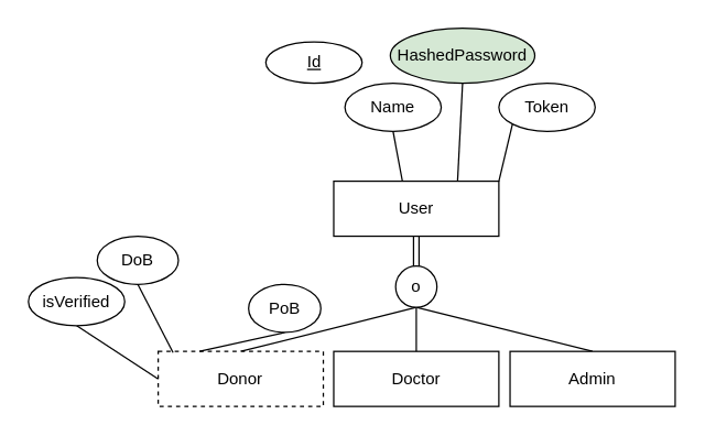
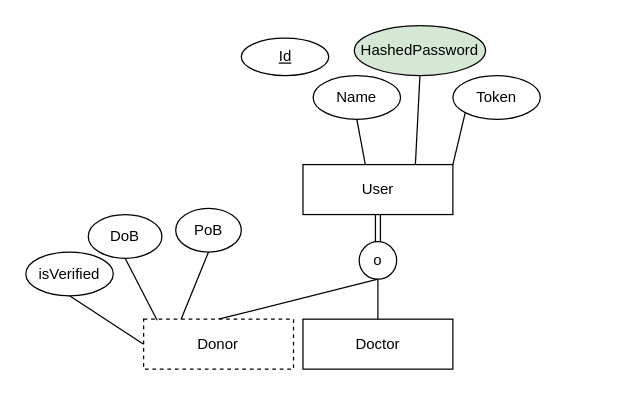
- <mxCell id="23" value="PoB" style="ellipse;whiteSpace=wrap;html=1;" vertex="1" parent="1"><mxGeometry x="180" y="206.25" width="52.5" height="35" as="geometry" /></mxCell>
+ <mxCell id="23" value="PoB" style="ellipse;whiteSpace=wrap;html=1;" vertex="1" parent="1"><mxGeometry x="140" y="166.25" width="52.5" height="35" as="geometry" /></mxCell>
- <mxCell id="13" style="rounded=0;orthogonalLoop=1;jettySize=auto;html=1;exitX=0.5;exitY=1;exitDx=0;exitDy=0;entryX=0.5;entryY=0;entryDx=0;entryDy=0;endArrow=none;endFill=0;" edge="1" parent="1" source="14" target="18"><mxGeometry relative="1" as="geometry" /></mxCell>
- <mxCell id="18" value="Admin" style="rounded=0;whiteSpace=wrap;html=1;" vertex="1" parent="1"><mxGeometry x="370" y="255" width="120" height="40" as="geometry" /></mxCell>
